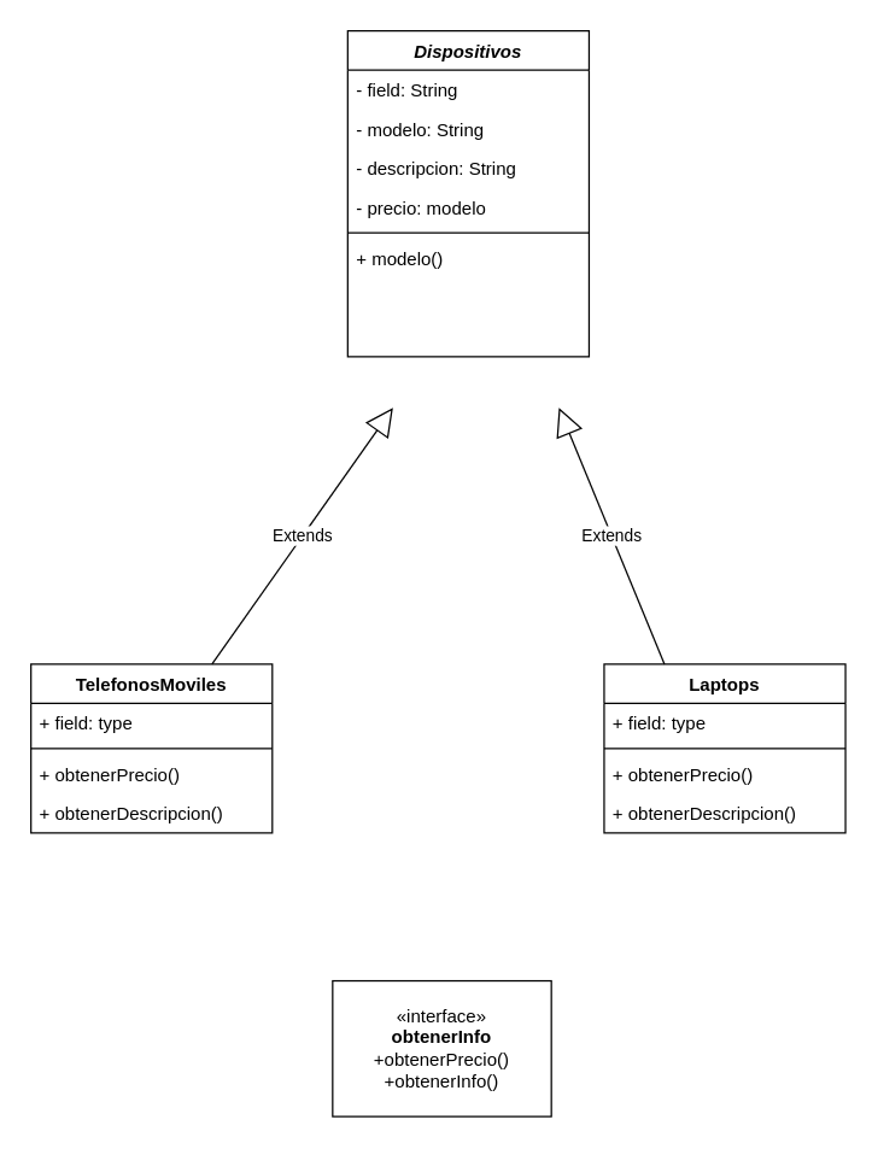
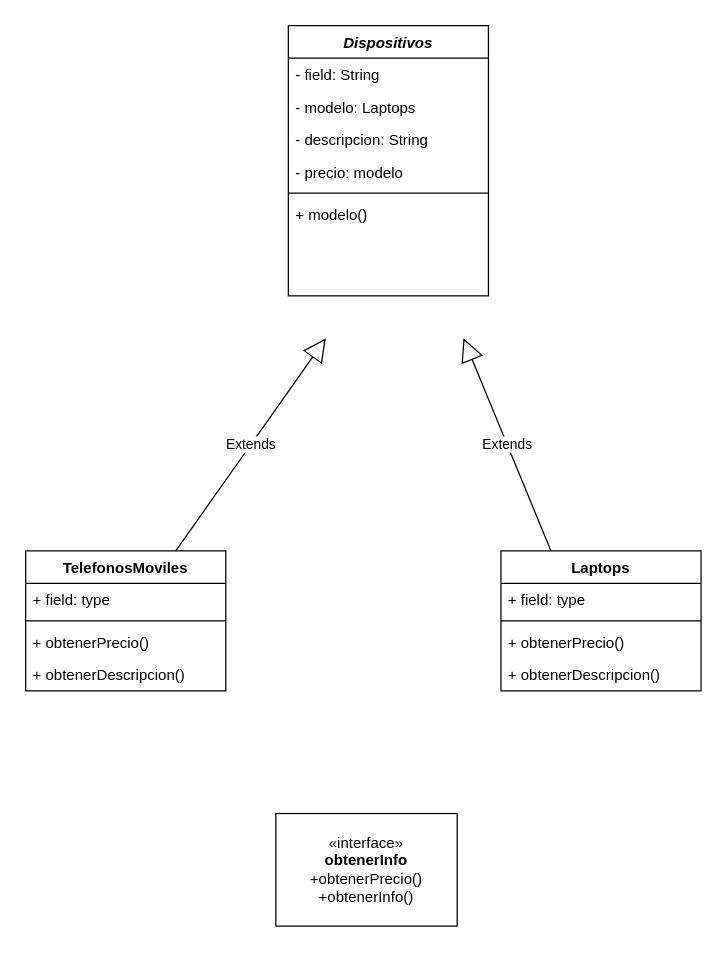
- <mxCell id="4" value="- modelo: String" style="text;strokeColor=none;fillColor=none;align=left;verticalAlign=top;spacingLeft=4;spacingRight=4;overflow=hidden;rotatable=0;points=[[0,0.5],[1,0.5]];portConstraint=eastwest;whiteSpace=wrap;html=1;" vertex="1" parent="2"><mxGeometry y="52" width="160" height="26" as="geometry" /></mxCell>
+ <mxCell id="4" value="- modelo: Laptops" style="text;strokeColor=none;fillColor=none;align=left;verticalAlign=top;spacingLeft=4;spacingRight=4;overflow=hidden;rotatable=0;points=[[0,0.5],[1,0.5]];portConstraint=eastwest;whiteSpace=wrap;html=1;" vertex="1" parent="2"><mxGeometry y="52" width="160" height="26" as="geometry" /></mxCell>
